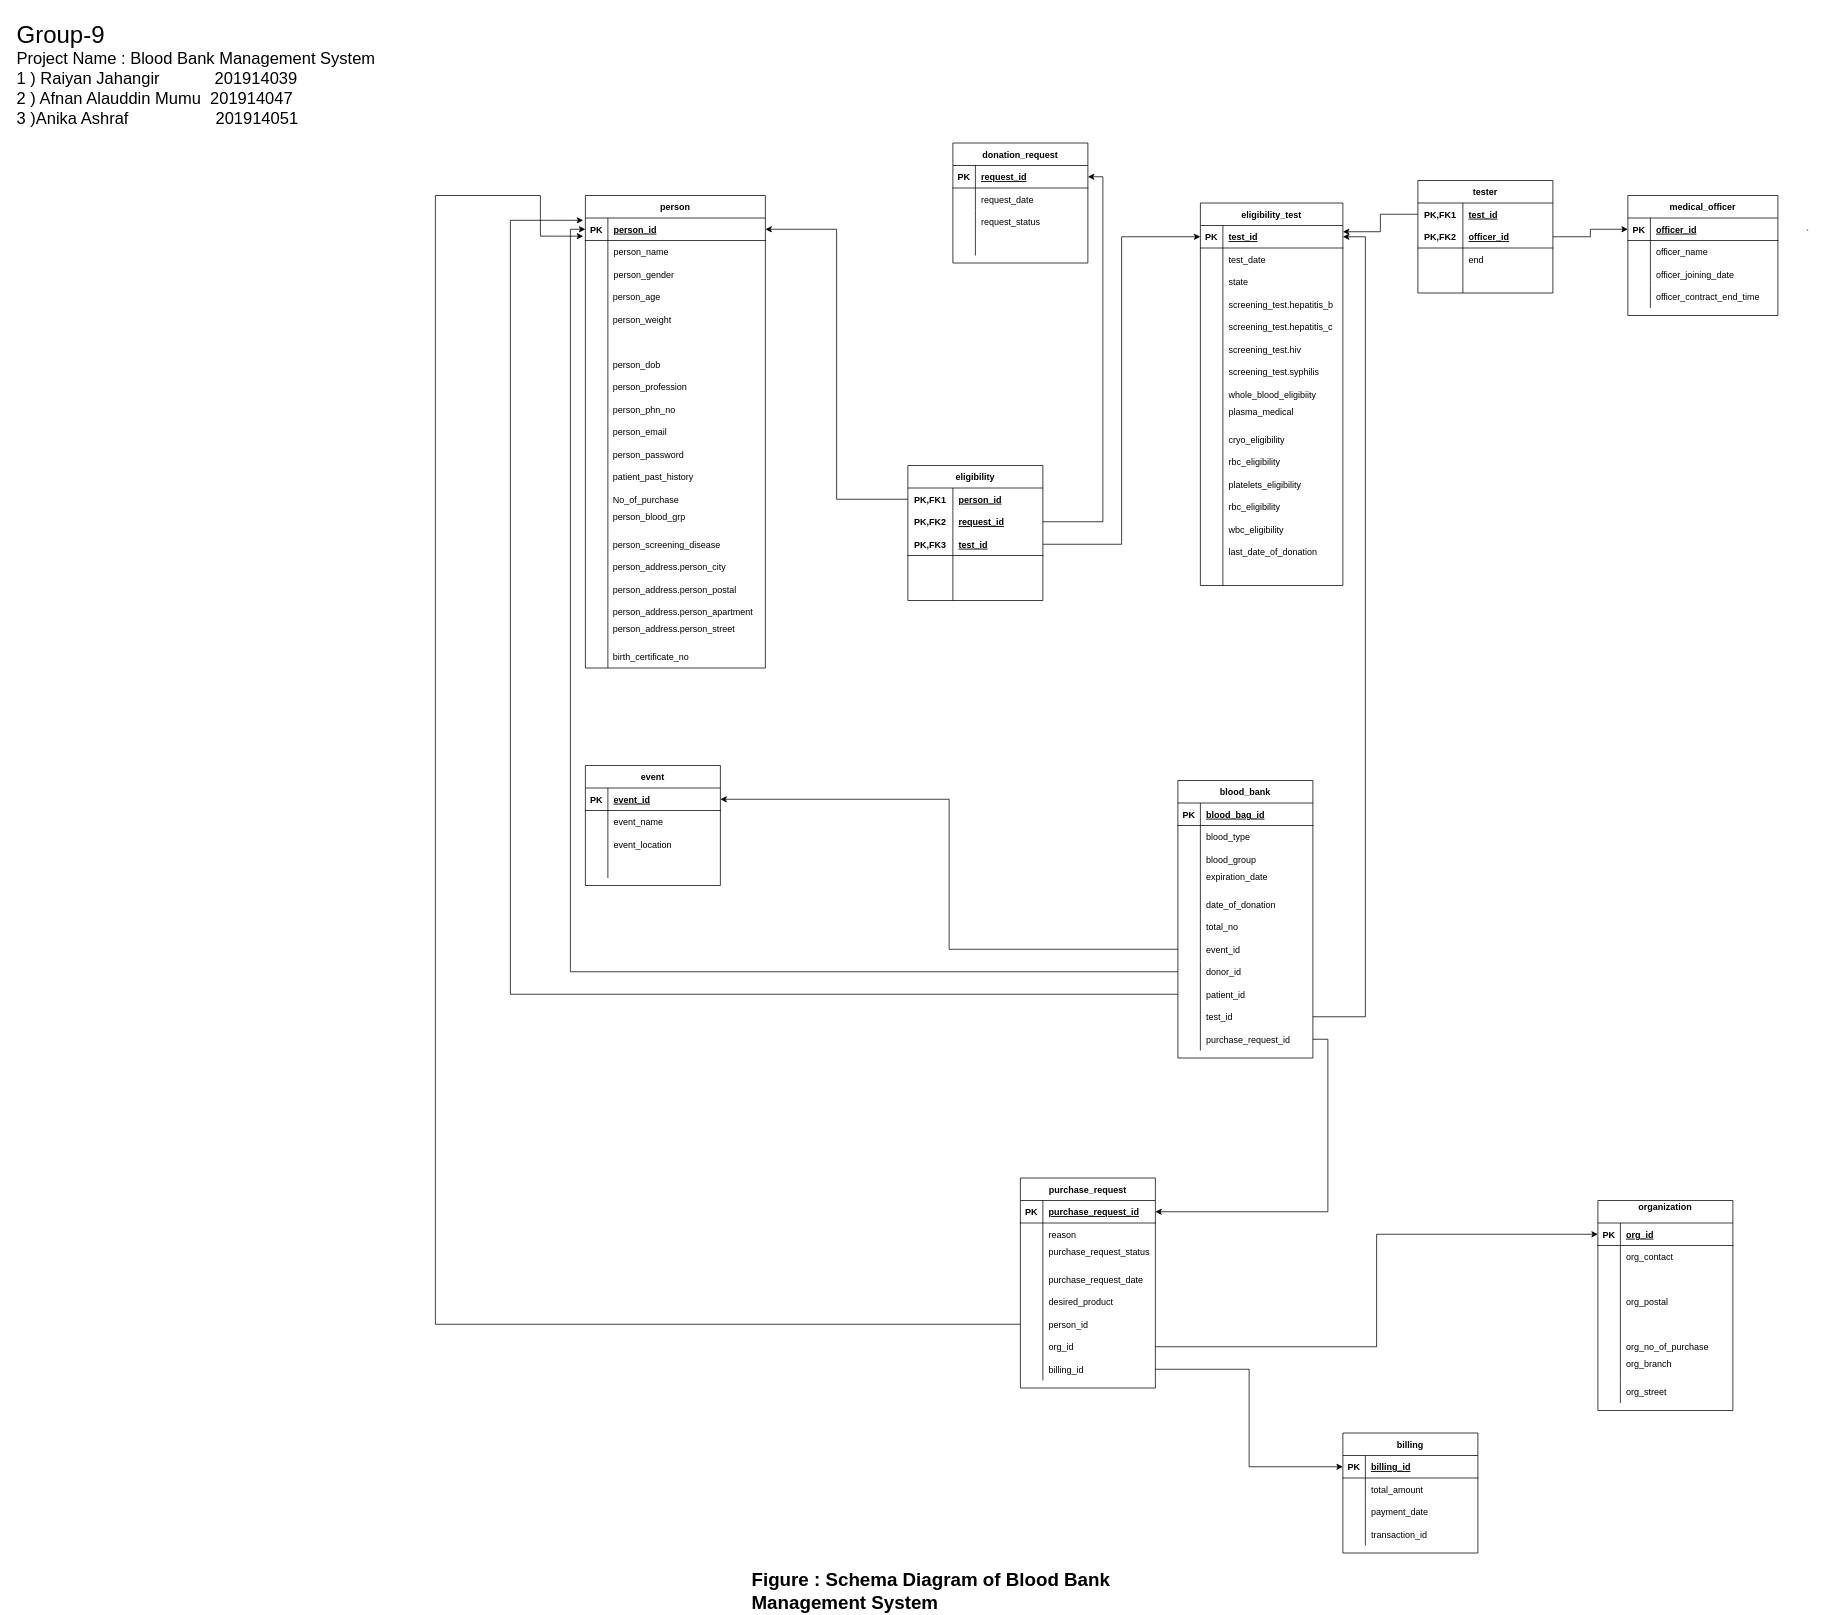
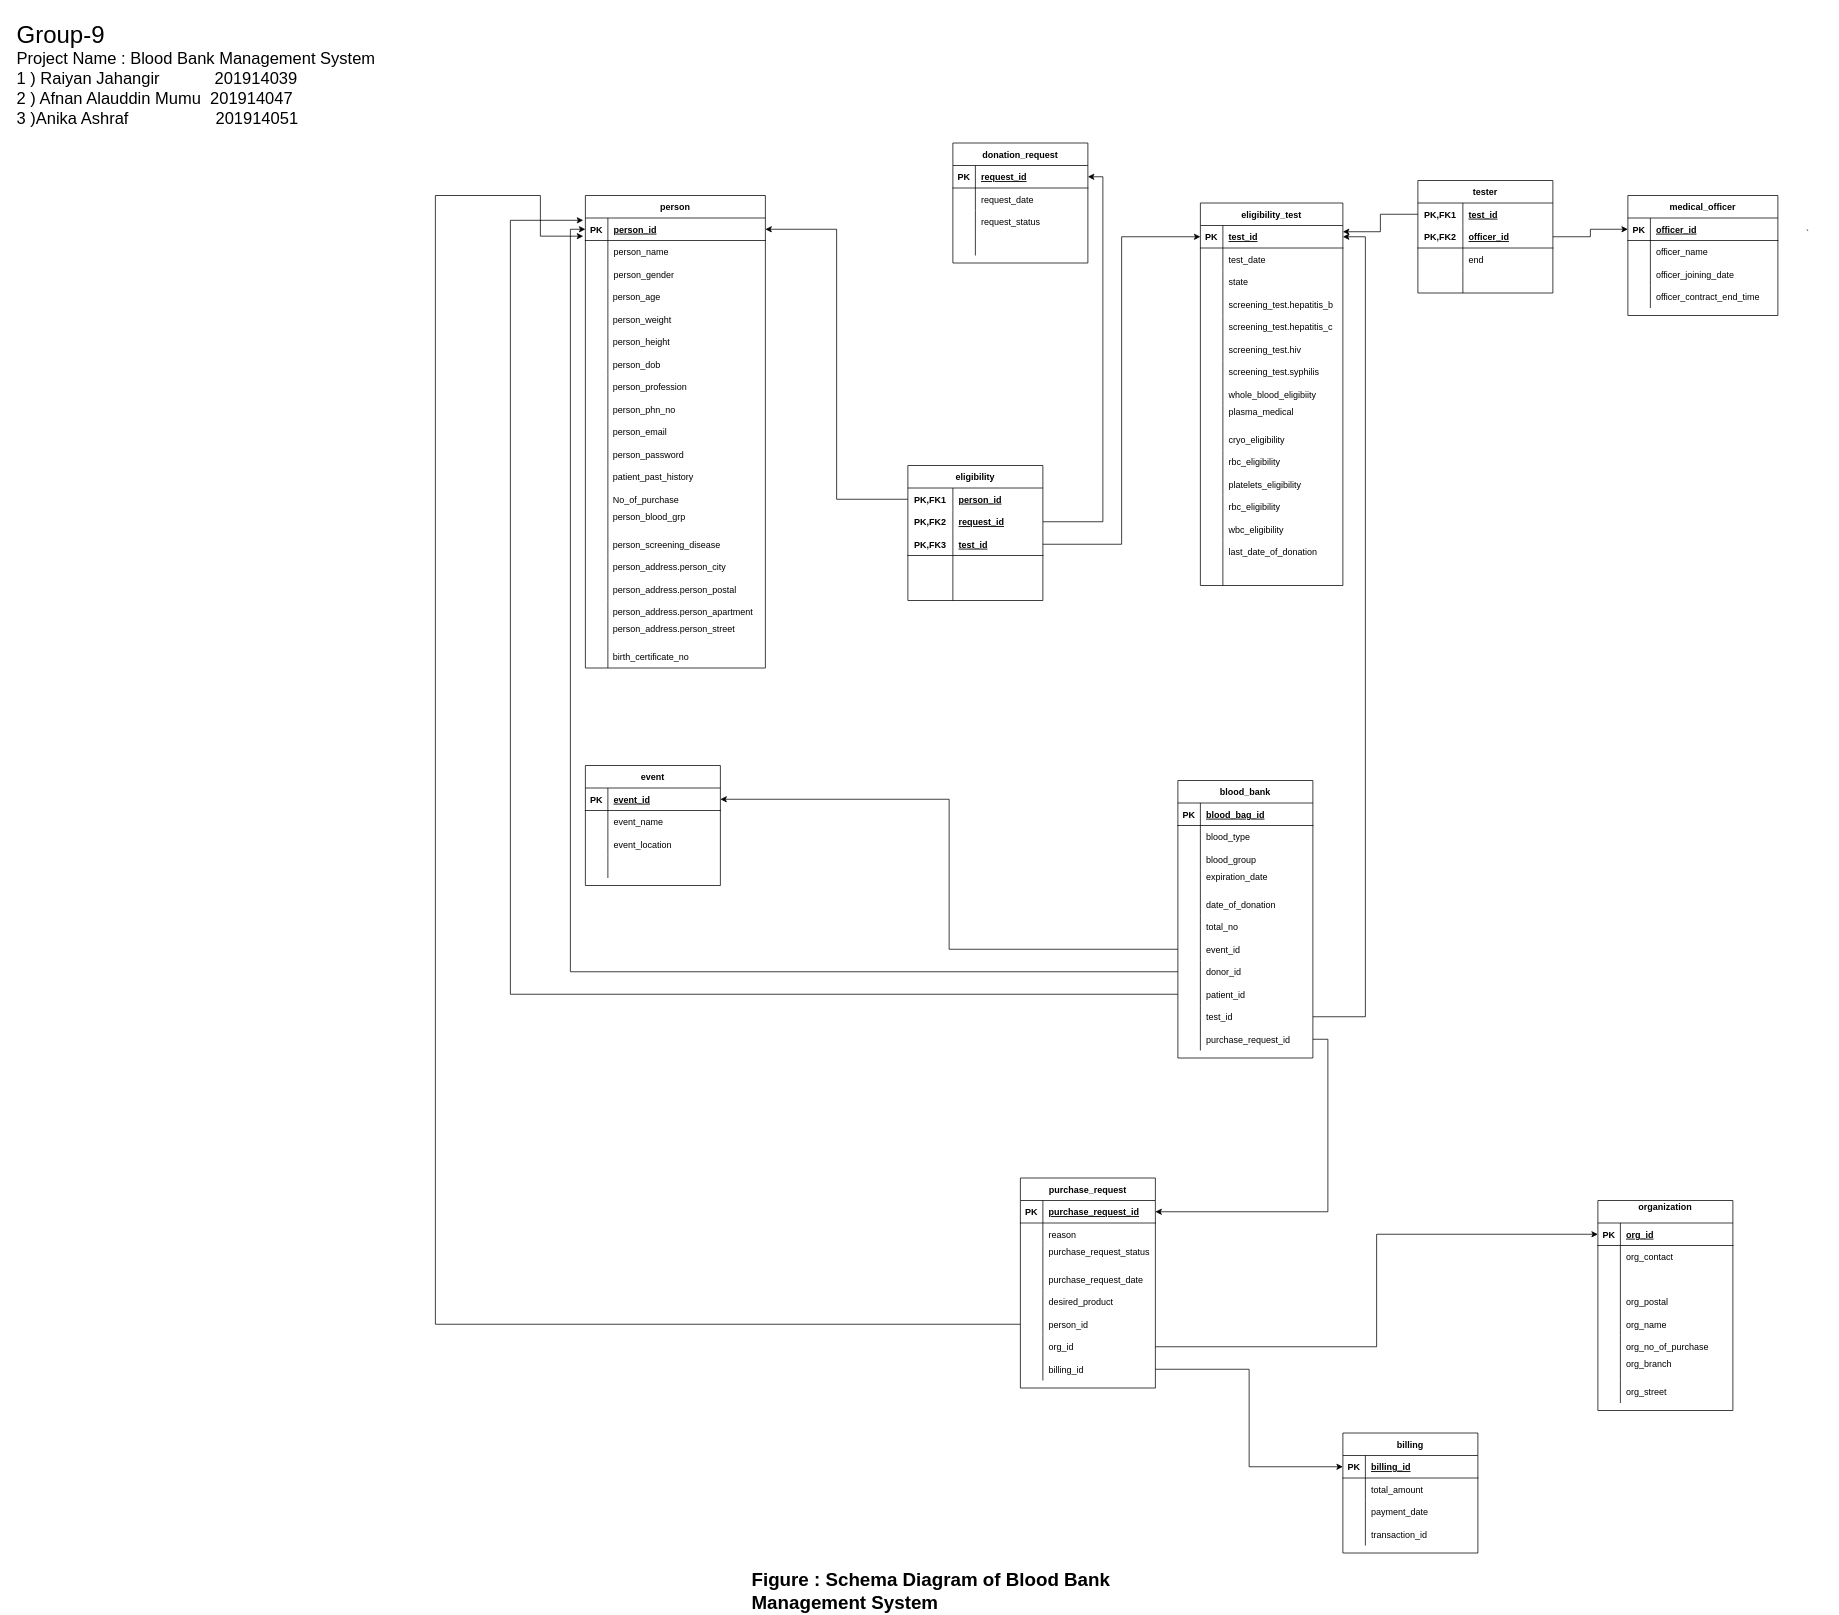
+ <mxCell id="20" value="person_height" style="shape=partialRectangle;connectable=0;fillColor=none;top=0;left=0;bottom=0;right=0;align=left;spacingLeft=6;overflow=hidden;spacing=1;" parent="18" vertex="1"><mxGeometry x="30" width="210" height="30" as="geometry" /></mxCell>
+ <mxCell id="257" value="org_name" style="shape=partialRectangle;connectable=0;fillColor=none;top=0;left=0;bottom=0;right=0;align=left;spacingLeft=6;overflow=hidden;" parent="255" vertex="1"><mxGeometry x="30" width="150" height="30" as="geometry" /></mxCell>
